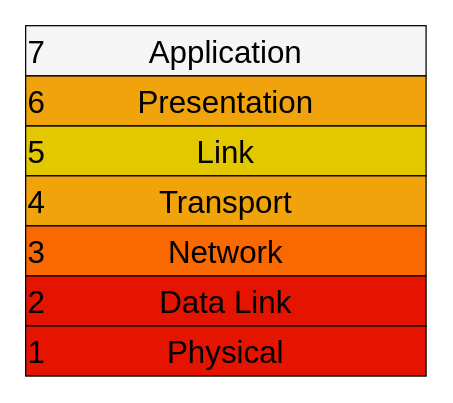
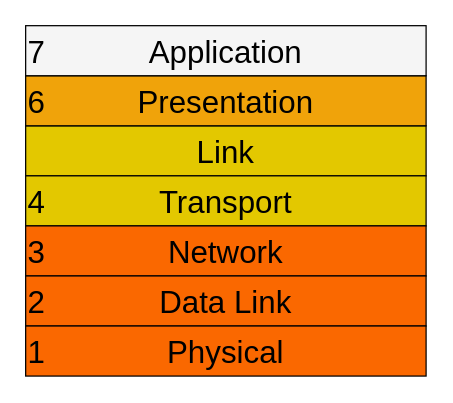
- <mxCell id="7" value="5" style="text;html=1;strokeColor=none;fillColor=none;align=left;verticalAlign=middle;whiteSpace=wrap;rounded=0;fontSize=25;fontColor=#000000;" vertex="1" parent="1"><mxGeometry x="20" y="105" width="60" height="30" as="geometry" /></mxCell>
- <mxCell id="3" value="Transport" style="rounded=0;whiteSpace=wrap;html=1;fontSize=25;fillColor=#f0a30a;fontColor=#000000;strokeColor=#000000;" vertex="1" parent="1"><mxGeometry x="20" y="140" width="320" height="40" as="geometry" /></mxCell>
+ <mxCell id="3" value="Transport" style="rounded=0;whiteSpace=wrap;html=1;fontSize=25;fillColor=#e3c800;fontColor=#000000;strokeColor=#000000;" vertex="1" parent="1"><mxGeometry x="20" y="140" width="320" height="40" as="geometry" /></mxCell>
- <mxCell id="5" value="Data Link" style="rounded=0;whiteSpace=wrap;html=1;fontSize=25;fillColor=#e51400;fontColor=#000000;strokeColor=#000000;" vertex="1" parent="1"><mxGeometry x="20" y="220" width="320" height="40" as="geometry" /></mxCell>
+ <mxCell id="5" value="Data Link" style="rounded=0;whiteSpace=wrap;html=1;fontSize=25;fillColor=#fa6800;fontColor=#000000;strokeColor=#000000;" vertex="1" parent="1"><mxGeometry x="20" y="220" width="320" height="40" as="geometry" /></mxCell>
- <mxCell id="6" value="Physical" style="rounded=0;whiteSpace=wrap;html=1;fontSize=25;fillColor=#e51400;fontColor=#000000;strokeColor=#000000;" vertex="1" parent="1"><mxGeometry x="20" y="260" width="320" height="40" as="geometry" /></mxCell>
+ <mxCell id="6" value="Physical" style="rounded=0;whiteSpace=wrap;html=1;fontSize=25;fillColor=#fa6800;fontColor=#000000;strokeColor=#000000;" vertex="1" parent="1"><mxGeometry x="20" y="260" width="320" height="40" as="geometry" /></mxCell>
